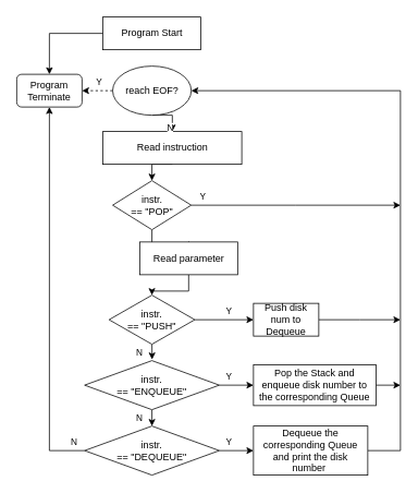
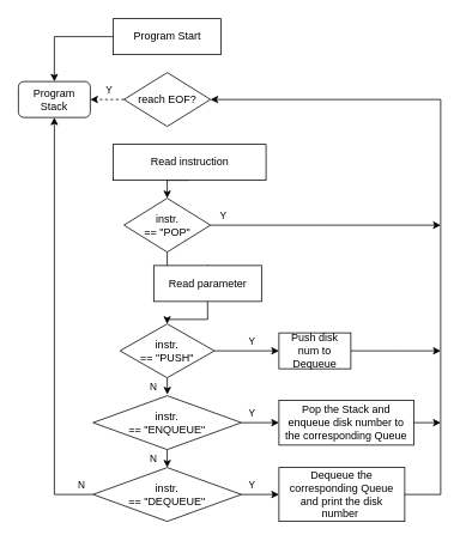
- <mxCell id="4" value="Program&lt;br&gt;Terminate" style="rounded=1;whiteSpace=wrap;html=1;fontSize=12;glass=0;strokeWidth=1;shadow=0;" parent="1" vertex="1"><mxGeometry x="20" y="90" width="80" height="40" as="geometry" /></mxCell>
+ <mxCell id="4" value="Program&lt;br&gt;Stack" style="rounded=1;whiteSpace=wrap;html=1;fontSize=12;glass=0;strokeWidth=1;shadow=0;" parent="1" vertex="1"><mxGeometry x="20" y="90" width="80" height="40" as="geometry" /></mxCell>
- <mxCell id="29" value="reach EOF?" style="ellipse;whiteSpace=wrap;html=1;" vertex="1" parent="1"><mxGeometry x="137.5" y="80" width="96.25" height="60" as="geometry" /></mxCell>
+ <mxCell id="29" value="reach EOF?" style="rhombus;whiteSpace=wrap;html=1;" vertex="1" parent="1"><mxGeometry x="137.5" y="80" width="96.25" height="60" as="geometry" /></mxCell>
- <mxCell id="27" value="N" style="edgeStyle=orthogonalEdgeStyle;rounded=0;orthogonalLoop=1;jettySize=auto;html=1;exitX=0.5;exitY=1;exitDx=0;exitDy=0;entryX=0.5;entryY=0;entryDx=0;entryDy=0;endArrow=classic;endFill=1;" edge="1" parent="1" source="29" target="6"><mxGeometry x="0.0" y="-16" relative="1" as="geometry"><mxPoint as="offset" /></mxGeometry></mxCell>
